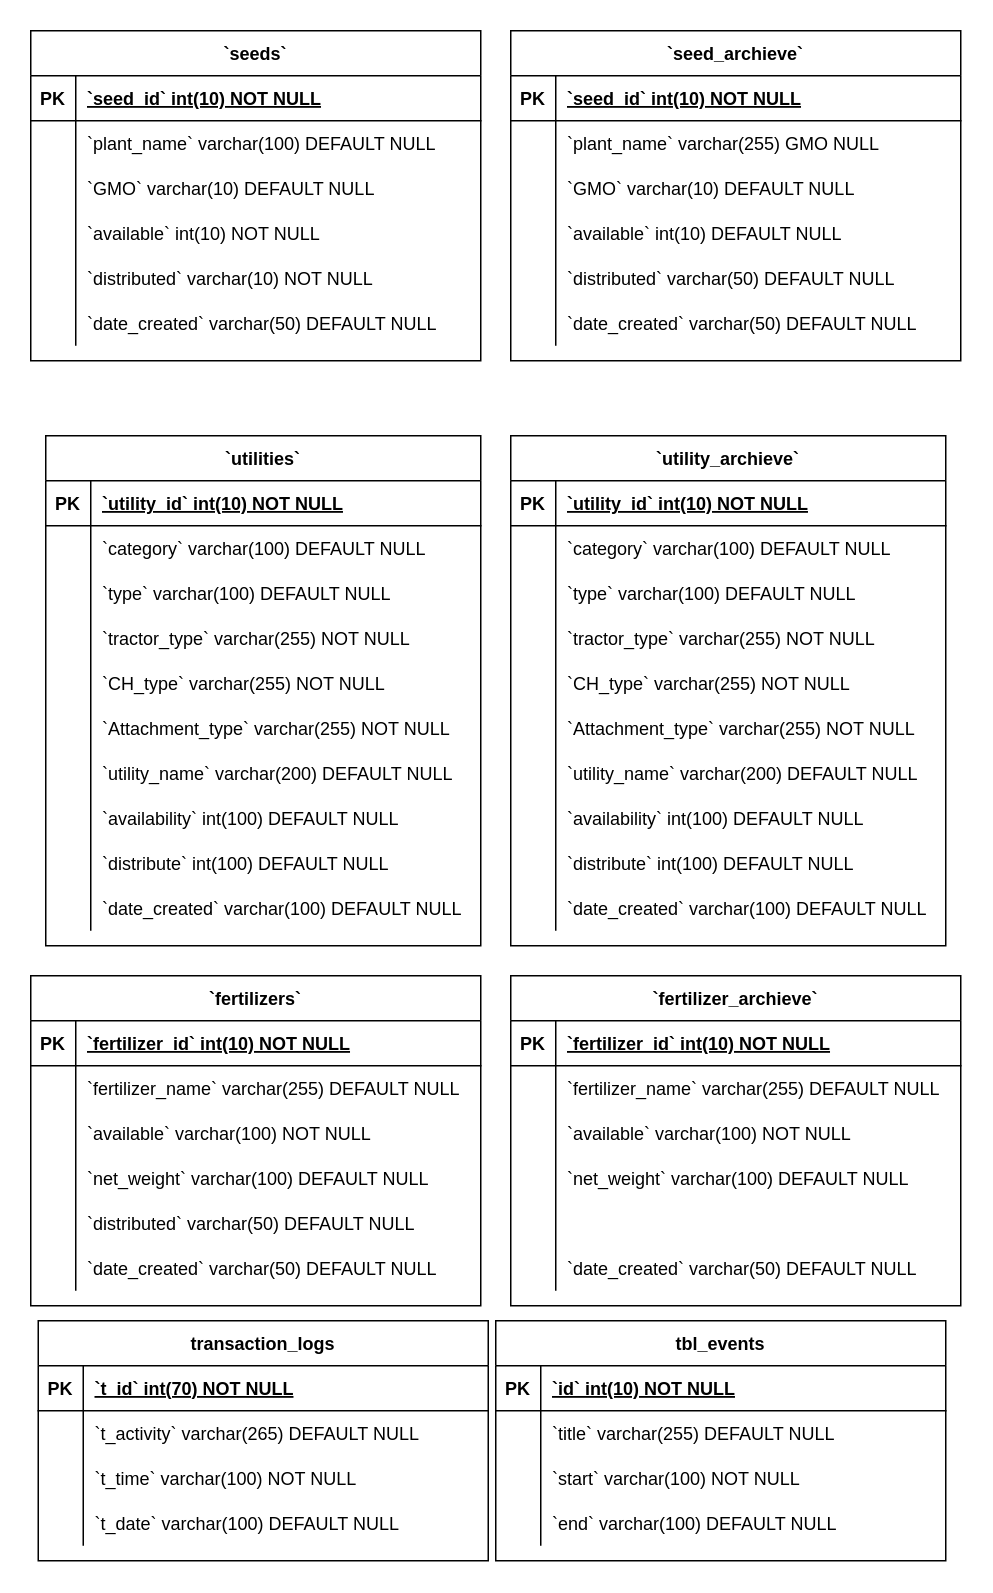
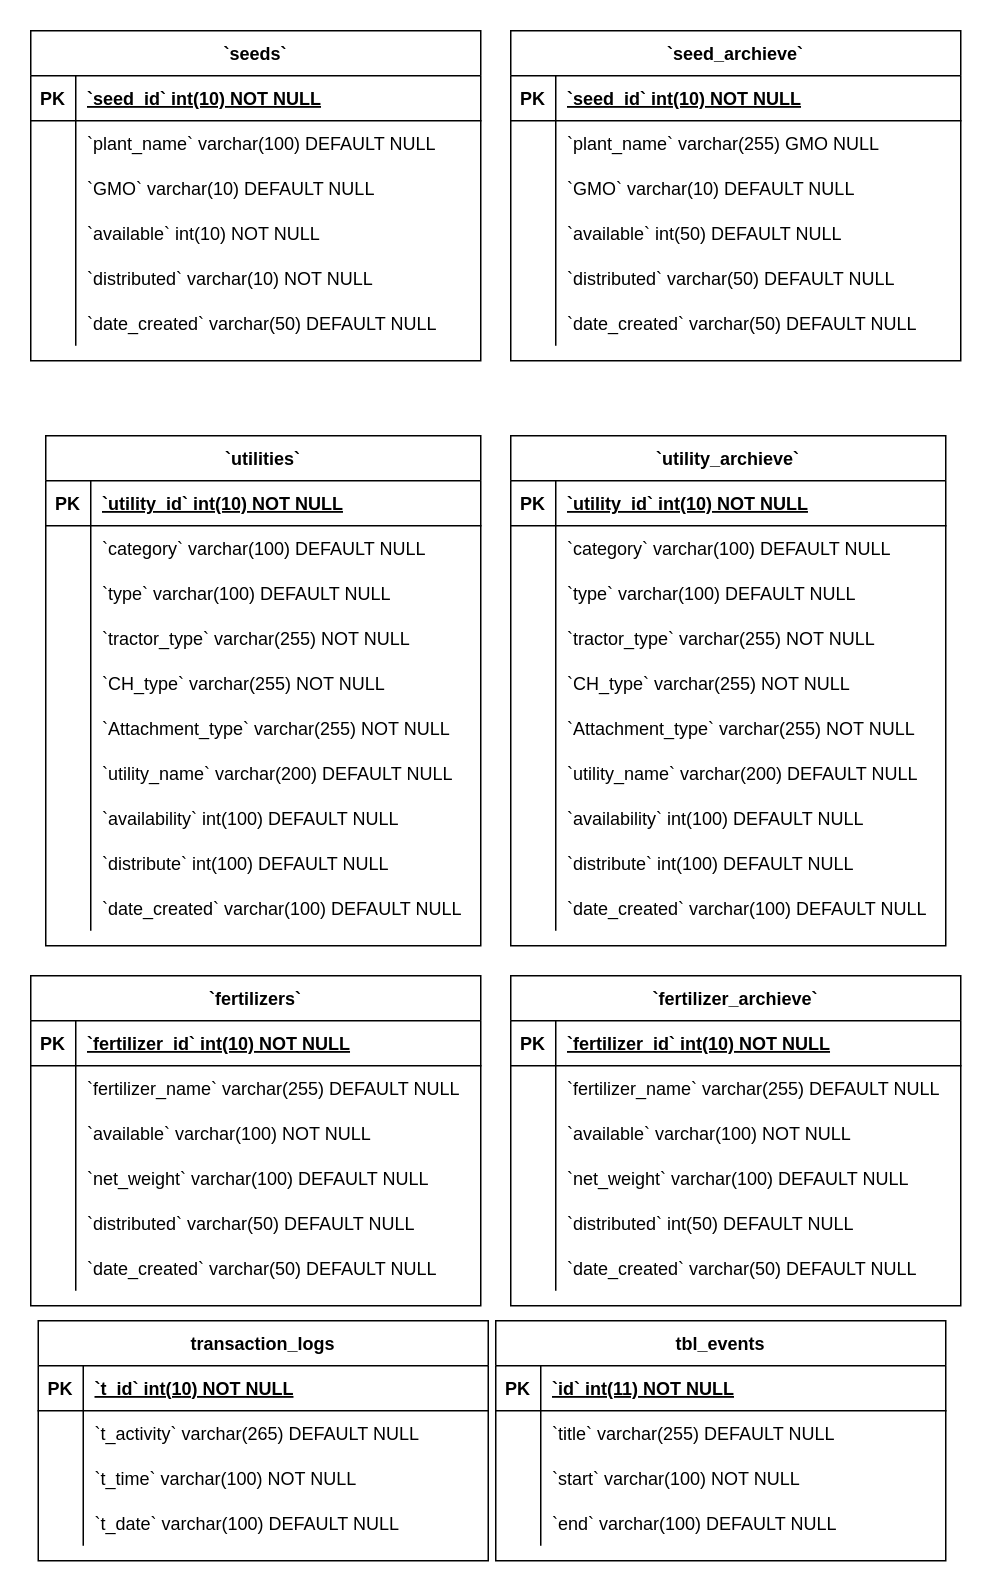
- <mxCell id="33" value="`available` int(10) DEFAULT NULL" style="shape=partialRectangle;overflow=hidden;connectable=0;fillColor=none;top=0;left=0;bottom=0;right=0;align=left;spacingLeft=6;" parent="31" vertex="1"><mxGeometry x="30" width="270" height="30" as="geometry"><mxRectangle width="270" height="30" as="alternateBounds" /></mxGeometry></mxCell>
+ <mxCell id="33" value="`available` int(50) DEFAULT NULL" style="shape=partialRectangle;overflow=hidden;connectable=0;fillColor=none;top=0;left=0;bottom=0;right=0;align=left;spacingLeft=6;" parent="31" vertex="1"><mxGeometry x="30" width="270" height="30" as="geometry"><mxRectangle width="270" height="30" as="alternateBounds" /></mxGeometry></mxCell>
+ <mxCell id="136" value="`distributed` int(50) DEFAULT NULL" style="shape=partialRectangle;overflow=hidden;connectable=0;fillColor=none;top=0;left=0;bottom=0;right=0;align=left;spacingLeft=6;" parent="134" vertex="1"><mxGeometry x="30" width="270" height="30" as="geometry"><mxRectangle width="270" height="30" as="alternateBounds" /></mxGeometry></mxCell>
- <mxCell id="143" value="`t_id` int(70) NOT NULL " style="shape=partialRectangle;overflow=hidden;connectable=0;fillColor=none;top=0;left=0;bottom=0;right=0;align=left;spacingLeft=6;fontStyle=5;" parent="141" vertex="1"><mxGeometry x="30" width="270" height="30" as="geometry"><mxRectangle width="270" height="30" as="alternateBounds" /></mxGeometry></mxCell>
+ <mxCell id="143" value="`t_id` int(10) NOT NULL " style="shape=partialRectangle;overflow=hidden;connectable=0;fillColor=none;top=0;left=0;bottom=0;right=0;align=left;spacingLeft=6;fontStyle=5;" parent="141" vertex="1"><mxGeometry x="30" width="270" height="30" as="geometry"><mxRectangle width="270" height="30" as="alternateBounds" /></mxGeometry></mxCell>
- <mxCell id="156" value="`id` int(10) NOT NULL " style="shape=partialRectangle;overflow=hidden;connectable=0;fillColor=none;top=0;left=0;bottom=0;right=0;align=left;spacingLeft=6;fontStyle=5;" parent="154" vertex="1"><mxGeometry x="30" width="270" height="30" as="geometry"><mxRectangle width="270" height="30" as="alternateBounds" /></mxGeometry></mxCell>
+ <mxCell id="156" value="`id` int(11) NOT NULL " style="shape=partialRectangle;overflow=hidden;connectable=0;fillColor=none;top=0;left=0;bottom=0;right=0;align=left;spacingLeft=6;fontStyle=5;" parent="154" vertex="1"><mxGeometry x="30" width="270" height="30" as="geometry"><mxRectangle width="270" height="30" as="alternateBounds" /></mxGeometry></mxCell>
